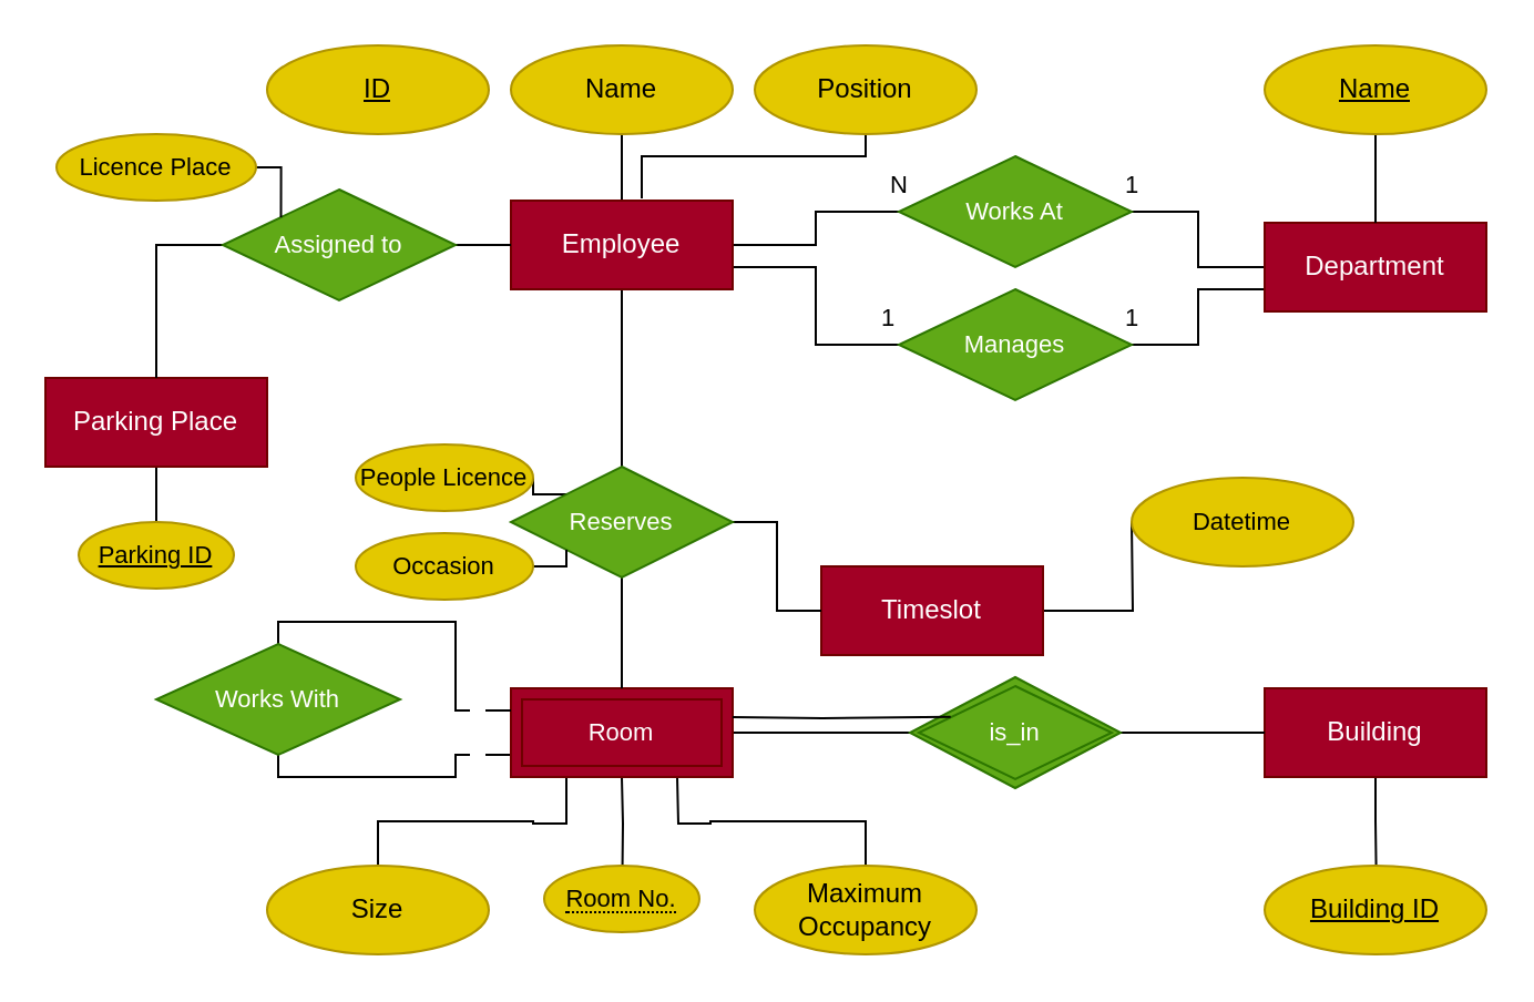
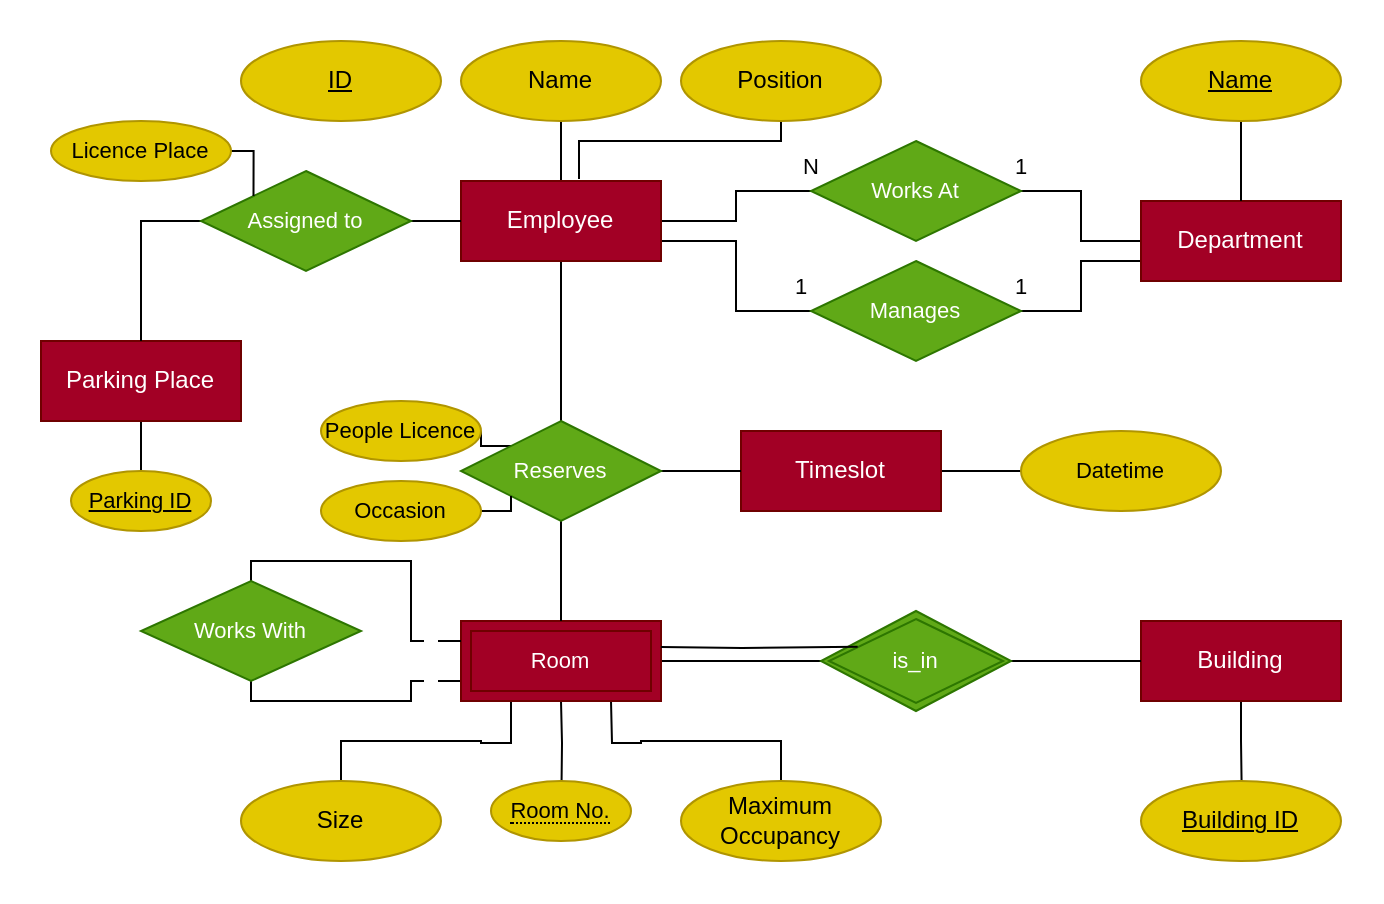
- <mxCell id="61" value="&lt;font color=&quot;#ffffff&quot;&gt;M&lt;/font&gt;" style="text;html=1;align=center;verticalAlign=middle;resizable=0;points=[];autosize=1;strokeColor=none;fillColor=none;fontFamily=Helvetica;fontSize=11;fontColor=#000000;labelBackgroundColor=none;" parent="1" vertex="1"><mxGeometry x="340" y="210" width="30" height="30" as="geometry" /></mxCell>
+ <mxCell id="61" value="&lt;font color=&quot;#ffffff&quot;&gt;M&lt;/font&gt;" style="text;html=1;align=center;verticalAlign=middle;resizable=0;points=[];autosize=1;strokeColor=none;fillColor=none;fontFamily=Helvetica;fontSize=11;fontColor=#000000;labelBackgroundColor=none;" parent="1" vertex="1"><mxGeometry x="340" y="165" width="30" height="30" as="geometry" /></mxCell>
- <mxCell id="30" value="Timeslot" style="whiteSpace=wrap;html=1;align=center;fillColor=#a20025;fontColor=#ffffff;strokeColor=#6F0000;" parent="1" vertex="1"><mxGeometry x="370" y="255" width="100" height="40" as="geometry" /></mxCell>
+ <mxCell id="30" value="Timeslot" style="whiteSpace=wrap;html=1;align=center;fillColor=#a20025;fontColor=#ffffff;strokeColor=#6F0000;" parent="1" vertex="1"><mxGeometry x="370" y="215" width="100" height="40" as="geometry" /></mxCell>
